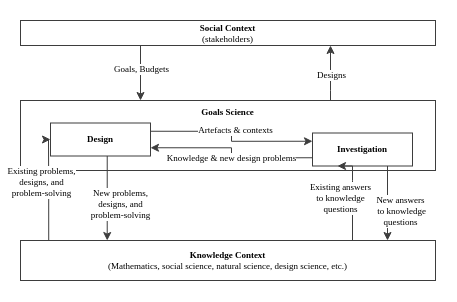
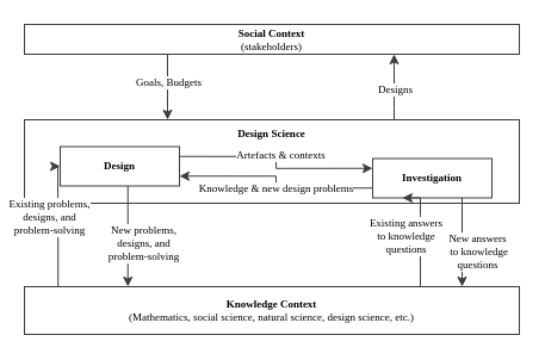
- <mxCell id="7" value="&lt;b&gt;Goals Science&lt;/b&gt;" style="rounded=0;whiteSpace=wrap;html=1;strokeWidth=1;verticalAlign=top;strokeColor=#3D3D3D;fontFamily=Palatino;fontSize=9;" parent="1" vertex="1"><mxGeometry x="20" y="100" width="415" height="70" as="geometry" /></mxCell>
+ <mxCell id="7" value="&lt;b&gt;Design Science&lt;/b&gt;" style="rounded=0;whiteSpace=wrap;html=1;strokeWidth=1;verticalAlign=top;strokeColor=#3D3D3D;fontFamily=Palatino;fontSize=9;" parent="1" vertex="1"><mxGeometry x="20" y="100" width="415" height="70" as="geometry" /></mxCell>
